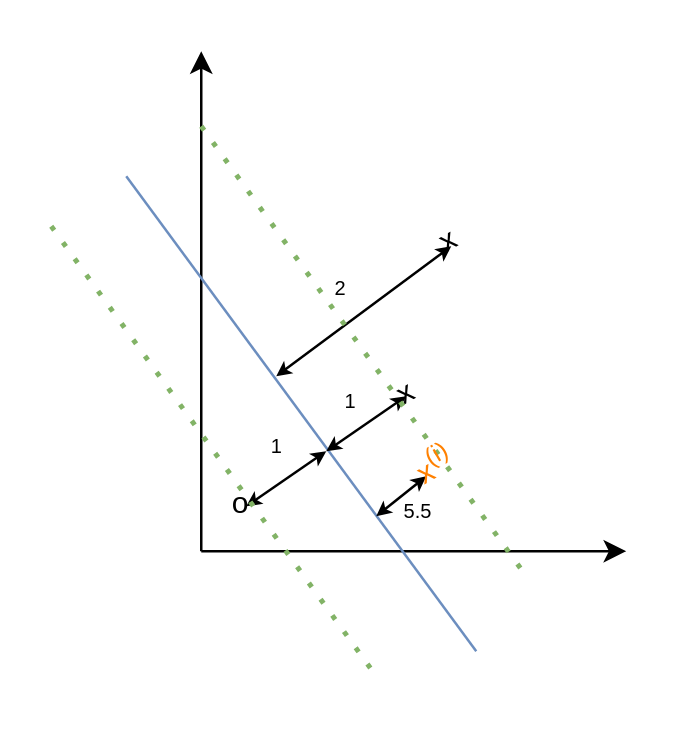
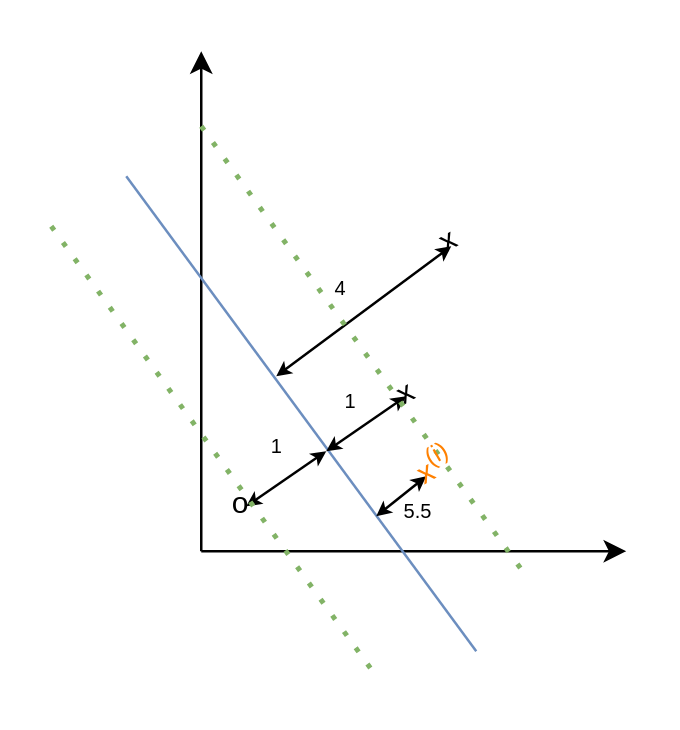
- <mxCell id="9" value="2" style="text;html=1;strokeColor=none;fillColor=none;align=center;verticalAlign=middle;whiteSpace=wrap;rounded=0;fontSize=8;" vertex="1" parent="1"><mxGeometry x="126" y="110" width="20" height="10" as="geometry" /></mxCell>
+ <mxCell id="9" value="4" style="text;html=1;strokeColor=none;fillColor=none;align=center;verticalAlign=middle;whiteSpace=wrap;rounded=0;fontSize=8;" vertex="1" parent="1"><mxGeometry x="126" y="110" width="20" height="10" as="geometry" /></mxCell>
